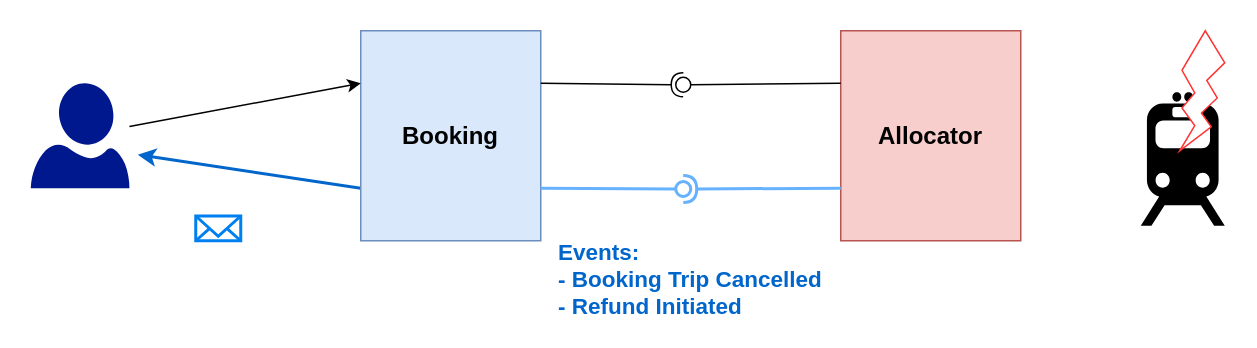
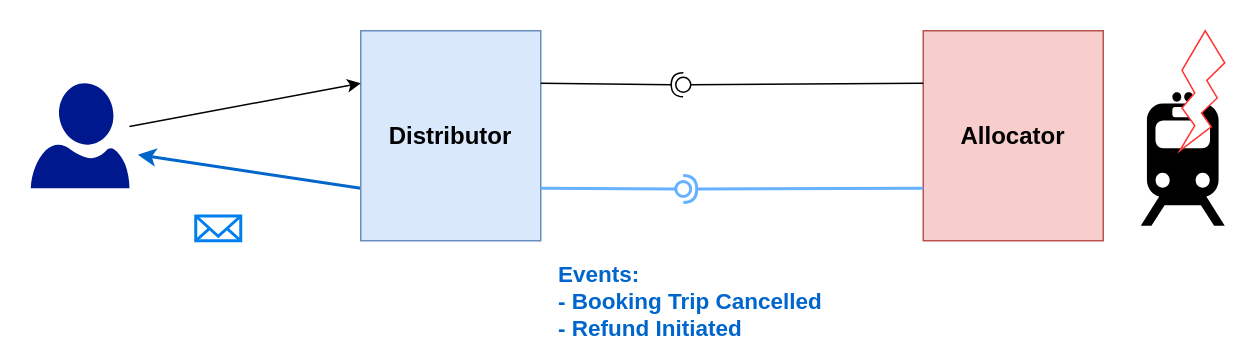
- <mxCell id="4" value="&lt;font style=&quot;font-size: 16px&quot;&gt;Booking&lt;/font&gt;" style="rounded=0;whiteSpace=wrap;html=1;fillColor=#dae8fc;strokeColor=#6c8ebf;fontStyle=1" parent="1" vertex="1"><mxGeometry x="240" y="20" width="120" height="140" as="geometry" /></mxCell>
+ <mxCell id="4" value="&lt;font style=&quot;font-size: 16px&quot;&gt;Distributor&lt;/font&gt;" style="rounded=0;whiteSpace=wrap;html=1;fillColor=#dae8fc;strokeColor=#6c8ebf;fontStyle=1" parent="1" vertex="1"><mxGeometry x="240" y="20" width="120" height="140" as="geometry" /></mxCell>
- <mxCell id="2" value="Allocator" style="rounded=0;whiteSpace=wrap;html=1;fillColor=#f8cecc;strokeColor=#b85450;fontStyle=1;fontSize=16;" parent="1" vertex="1"><mxGeometry x="560" y="20" width="120" height="140" as="geometry" /></mxCell>
+ <mxCell id="2" value="Allocator" style="rounded=0;whiteSpace=wrap;html=1;fillColor=#f8cecc;strokeColor=#b85450;fontStyle=1;fontSize=16;" parent="1" vertex="1"><mxGeometry x="615" y="20" width="120" height="140" as="geometry" /></mxCell>
- <mxCell id="10" value="&lt;b style=&quot;font-size: 15px&quot;&gt;&lt;font color=&quot;#0066cc&quot; style=&quot;font-size: 15px&quot;&gt;Events:&lt;br style=&quot;font-size: 15px&quot;&gt;- Booking Trip Cancelled&lt;br&gt;- Refund Initiated&lt;br&gt;&lt;/font&gt;&lt;/b&gt;" style="rounded=0;whiteSpace=wrap;html=1;strokeColor=none;align=left;fontSize=15;fillColor=none;" parent="1" vertex="1"><mxGeometry x="370" y="160" width="180" height="50" as="geometry" /></mxCell>
+ <mxCell id="10" value="&lt;b style=&quot;font-size: 15px&quot;&gt;&lt;font color=&quot;#0066cc&quot; style=&quot;font-size: 15px&quot;&gt;Events:&lt;br style=&quot;font-size: 15px&quot;&gt;- Booking Trip Cancelled&lt;br&gt;- Refund Initiated&lt;br&gt;&lt;/font&gt;&lt;/b&gt;" style="rounded=0;whiteSpace=wrap;html=1;strokeColor=none;align=left;fontSize=15;fillColor=none;" parent="1" vertex="1"><mxGeometry x="370" y="175" width="180" height="50" as="geometry" /></mxCell>
